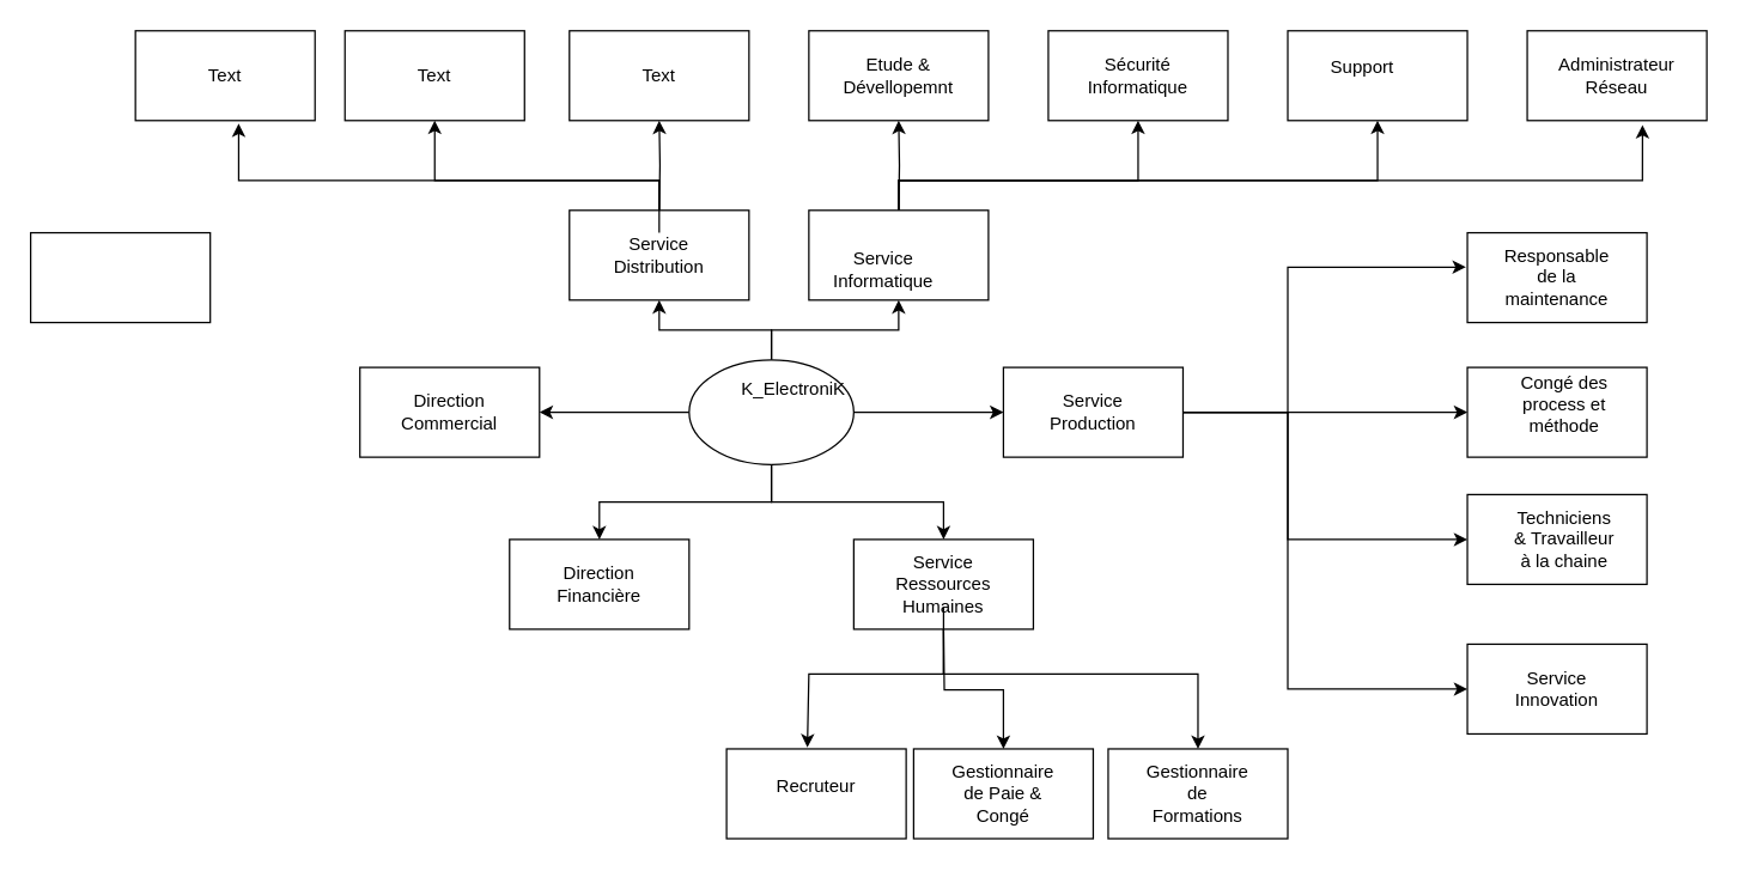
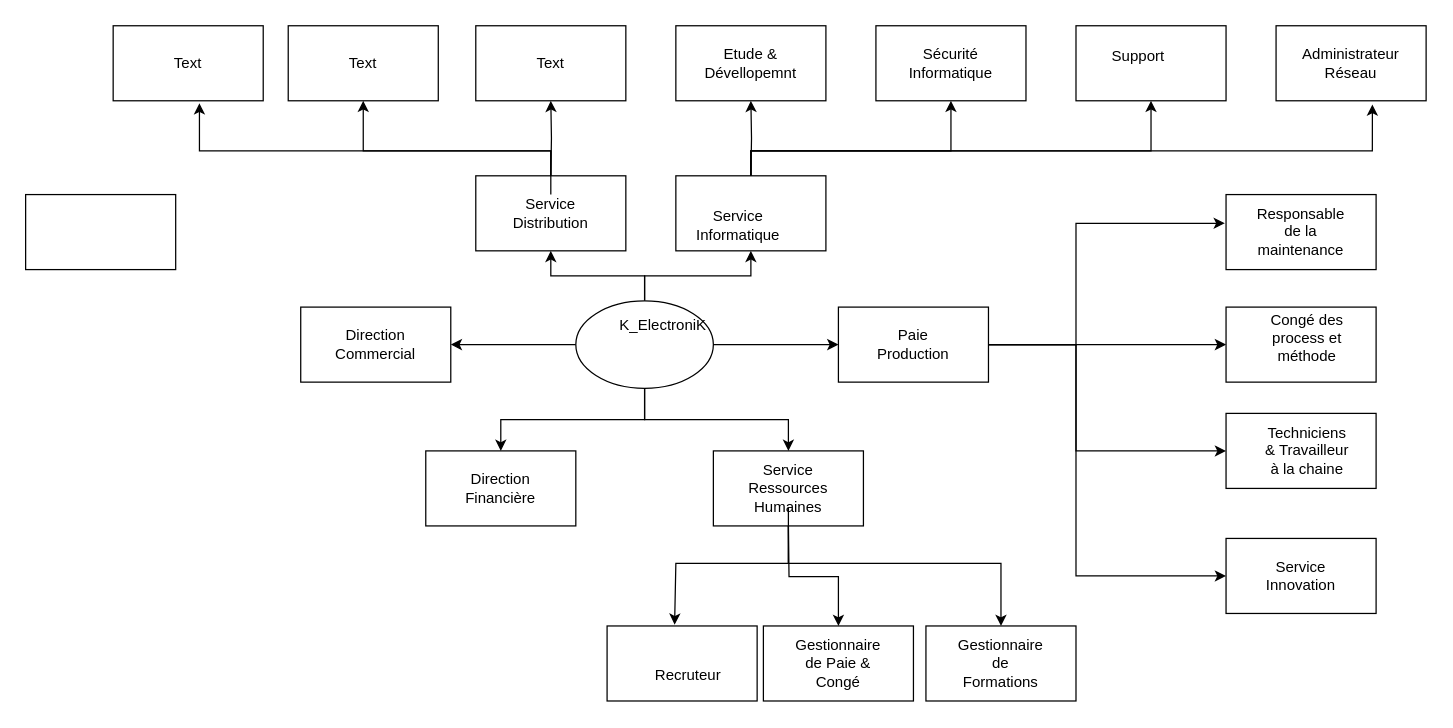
- <mxCell id="28" value="Service Production" style="text;html=1;strokeColor=none;fillColor=none;align=center;verticalAlign=middle;whiteSpace=wrap;rounded=0;" vertex="1" parent="1"><mxGeometry x="700" y="260" width="60" height="30" as="geometry" /></mxCell>
+ <mxCell id="28" value="Paie Production" style="text;html=1;strokeColor=none;fillColor=none;align=center;verticalAlign=middle;whiteSpace=wrap;rounded=0;" vertex="1" parent="1"><mxGeometry x="700" y="260" width="60" height="30" as="geometry" /></mxCell>
- <mxCell id="57" value="Recruteur" style="text;html=1;strokeColor=none;fillColor=none;align=center;verticalAlign=middle;whiteSpace=wrap;rounded=0;" vertex="1" parent="1"><mxGeometry x="515" y="510" width="60" height="30" as="geometry" /></mxCell>
+ <mxCell id="57" value="Recruteur" style="text;html=1;strokeColor=none;fillColor=none;align=center;verticalAlign=middle;whiteSpace=wrap;rounded=0;" vertex="1" parent="1"><mxGeometry x="520" y="525" width="60" height="30" as="geometry" /></mxCell>
